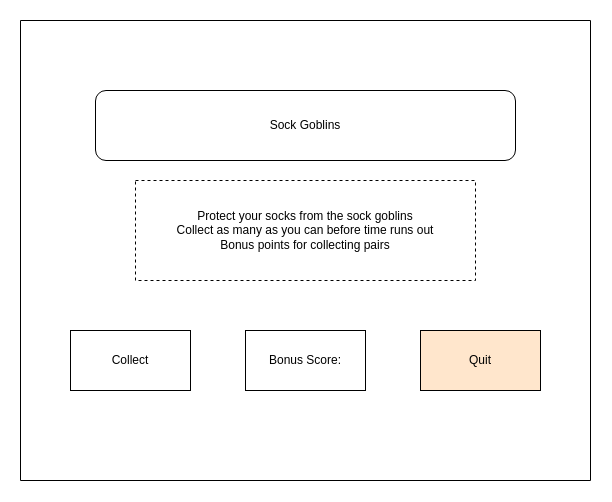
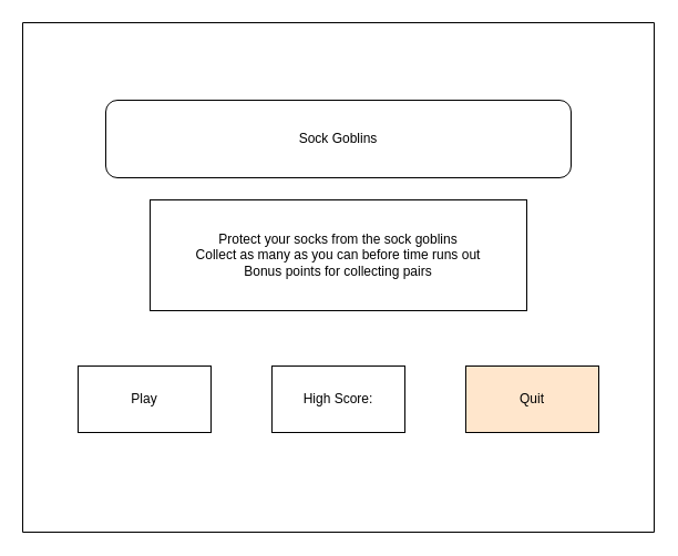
- <mxCell id="7" value="&lt;div&gt;Protect your socks from the sock goblins&lt;/div&gt;&lt;div&gt;Collect as many as you can before time runs out&lt;/div&gt;&lt;div&gt;Bonus points for collecting pairs&lt;br&gt;&lt;/div&gt;" style="rounded=0;whiteSpace=wrap;html=1;dashed=1;" vertex="1" parent="2"><mxGeometry x="115" y="160" width="340" height="100" as="geometry" /></mxCell>
+ <mxCell id="7" value="&lt;div&gt;Protect your socks from the sock goblins&lt;/div&gt;&lt;div&gt;Collect as many as you can before time runs out&lt;/div&gt;&lt;div&gt;Bonus points for collecting pairs&lt;br&gt;&lt;/div&gt;" style="rounded=0;whiteSpace=wrap;html=1;" vertex="1" parent="2"><mxGeometry x="115" y="160" width="340" height="100" as="geometry" /></mxCell>
- <mxCell id="3" value="Collect" style="rounded=0;whiteSpace=wrap;html=1;" vertex="1" parent="2"><mxGeometry x="50" y="310" width="120" height="60" as="geometry" /></mxCell>
+ <mxCell id="3" value="Play" style="rounded=0;whiteSpace=wrap;html=1;" vertex="1" parent="2"><mxGeometry x="50" y="310" width="120" height="60" as="geometry" /></mxCell>
- <mxCell id="5" value="Bonus Score: " style="rounded=0;whiteSpace=wrap;html=1;" vertex="1" parent="2"><mxGeometry x="225" y="310" width="120" height="60" as="geometry" /></mxCell>
+ <mxCell id="5" value="High Score: " style="rounded=0;whiteSpace=wrap;html=1;" vertex="1" parent="2"><mxGeometry x="225" y="310" width="120" height="60" as="geometry" /></mxCell>
